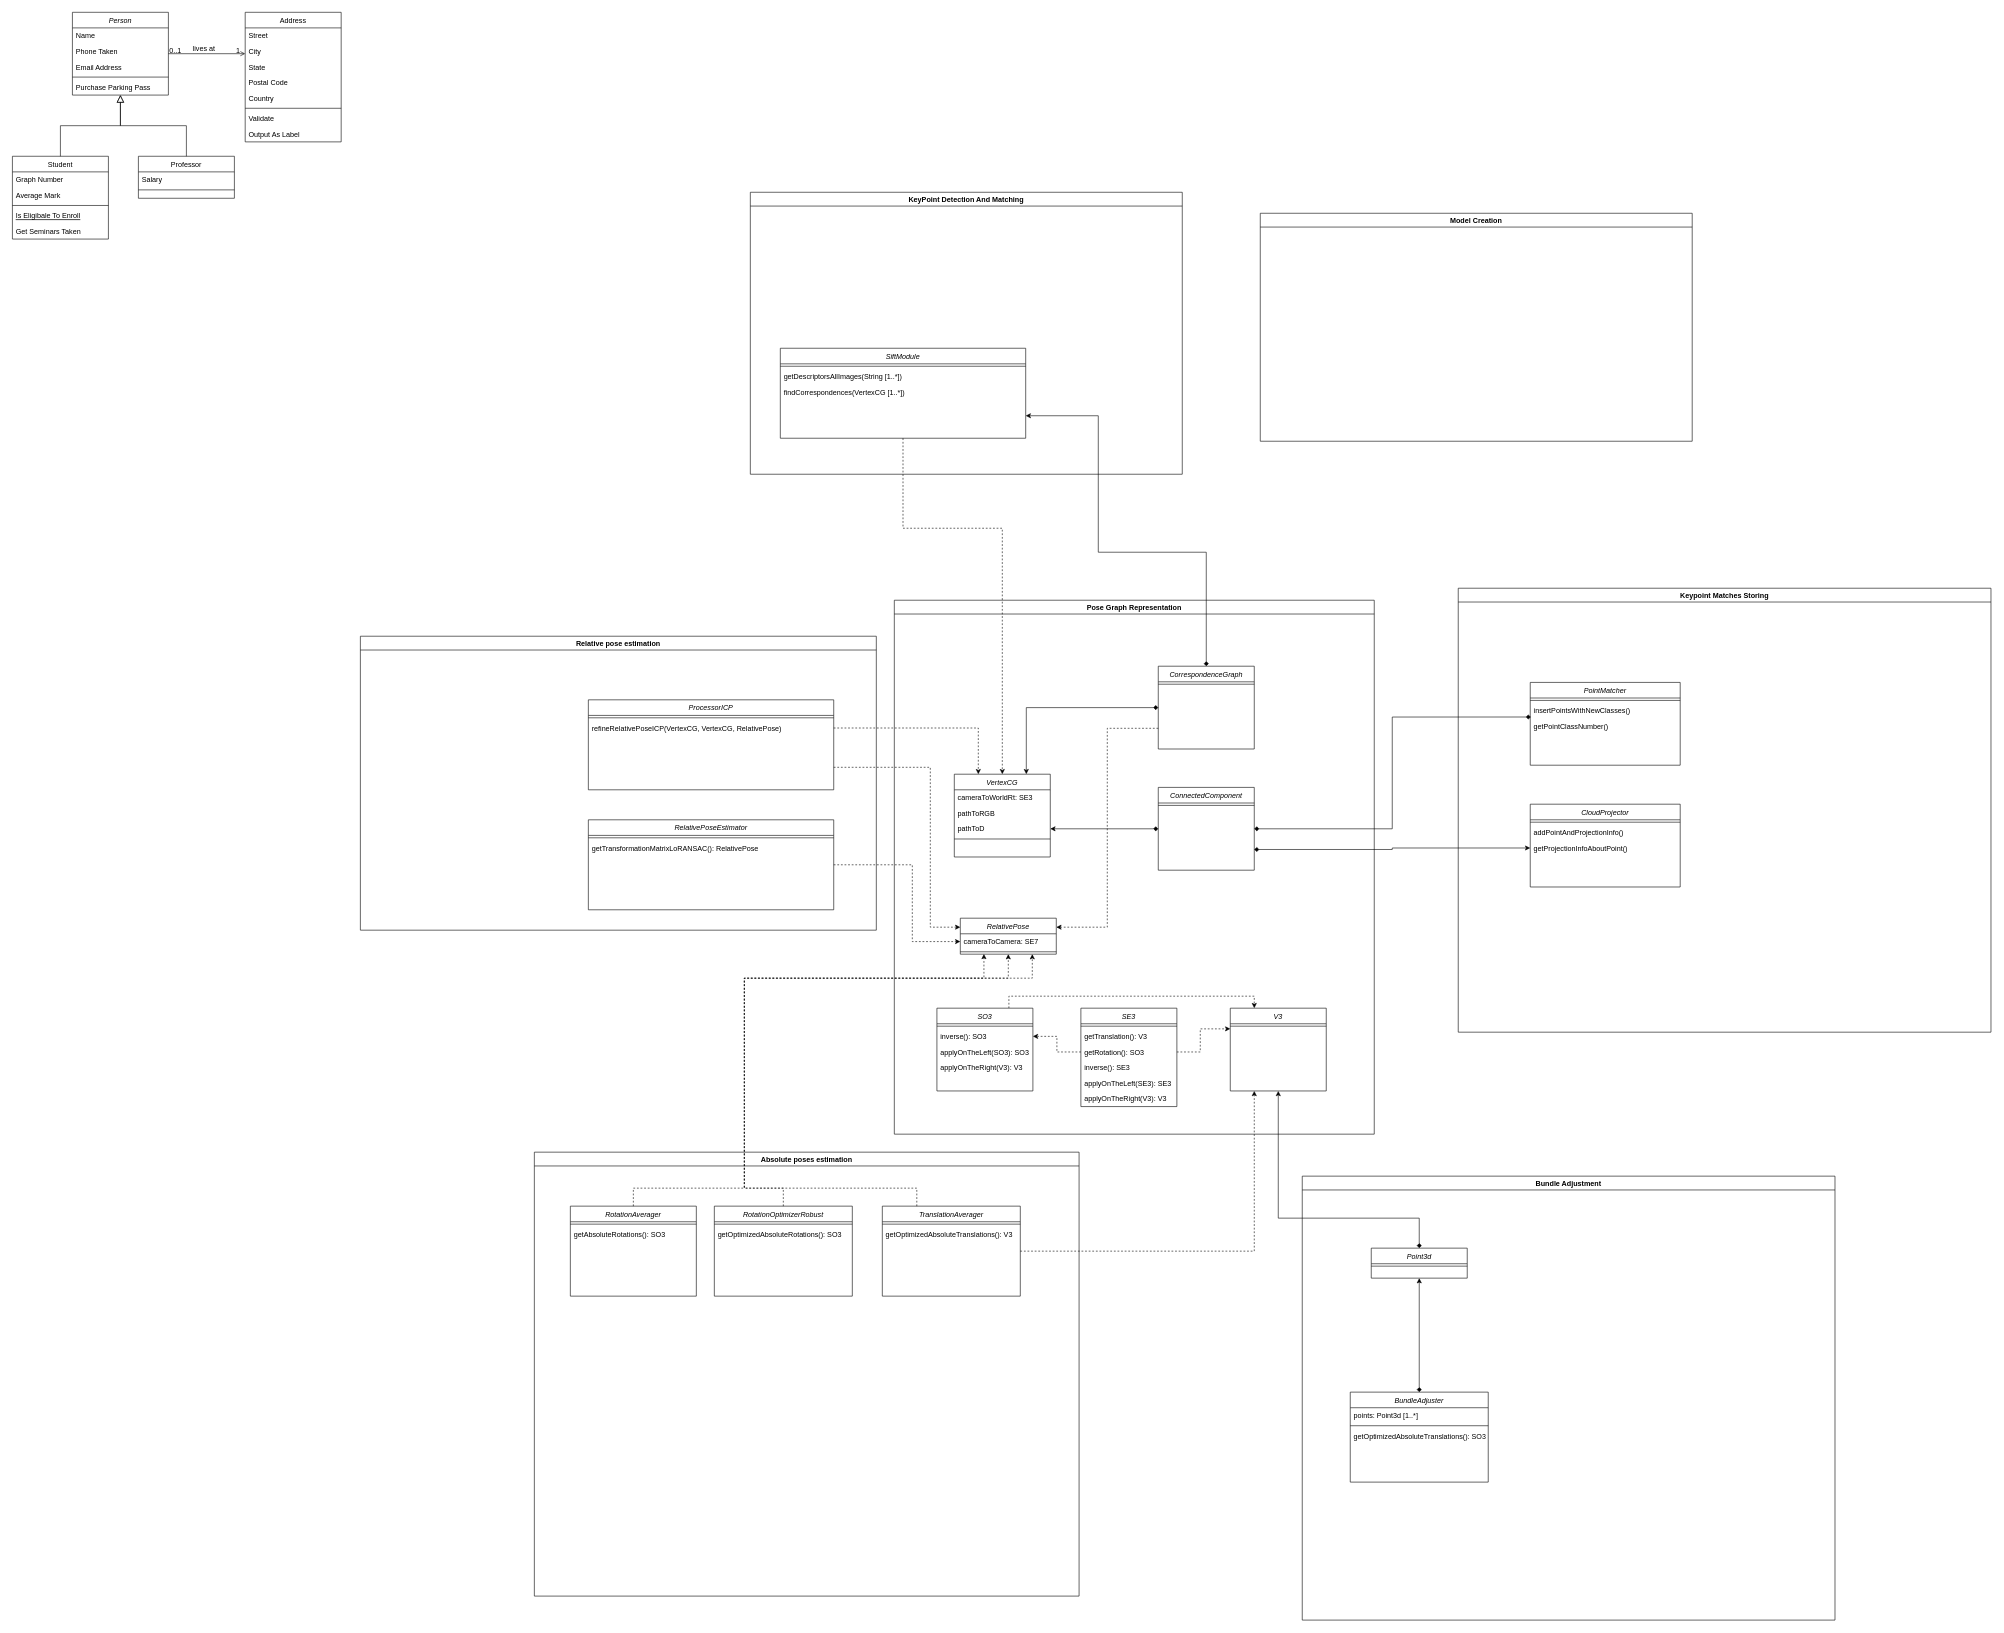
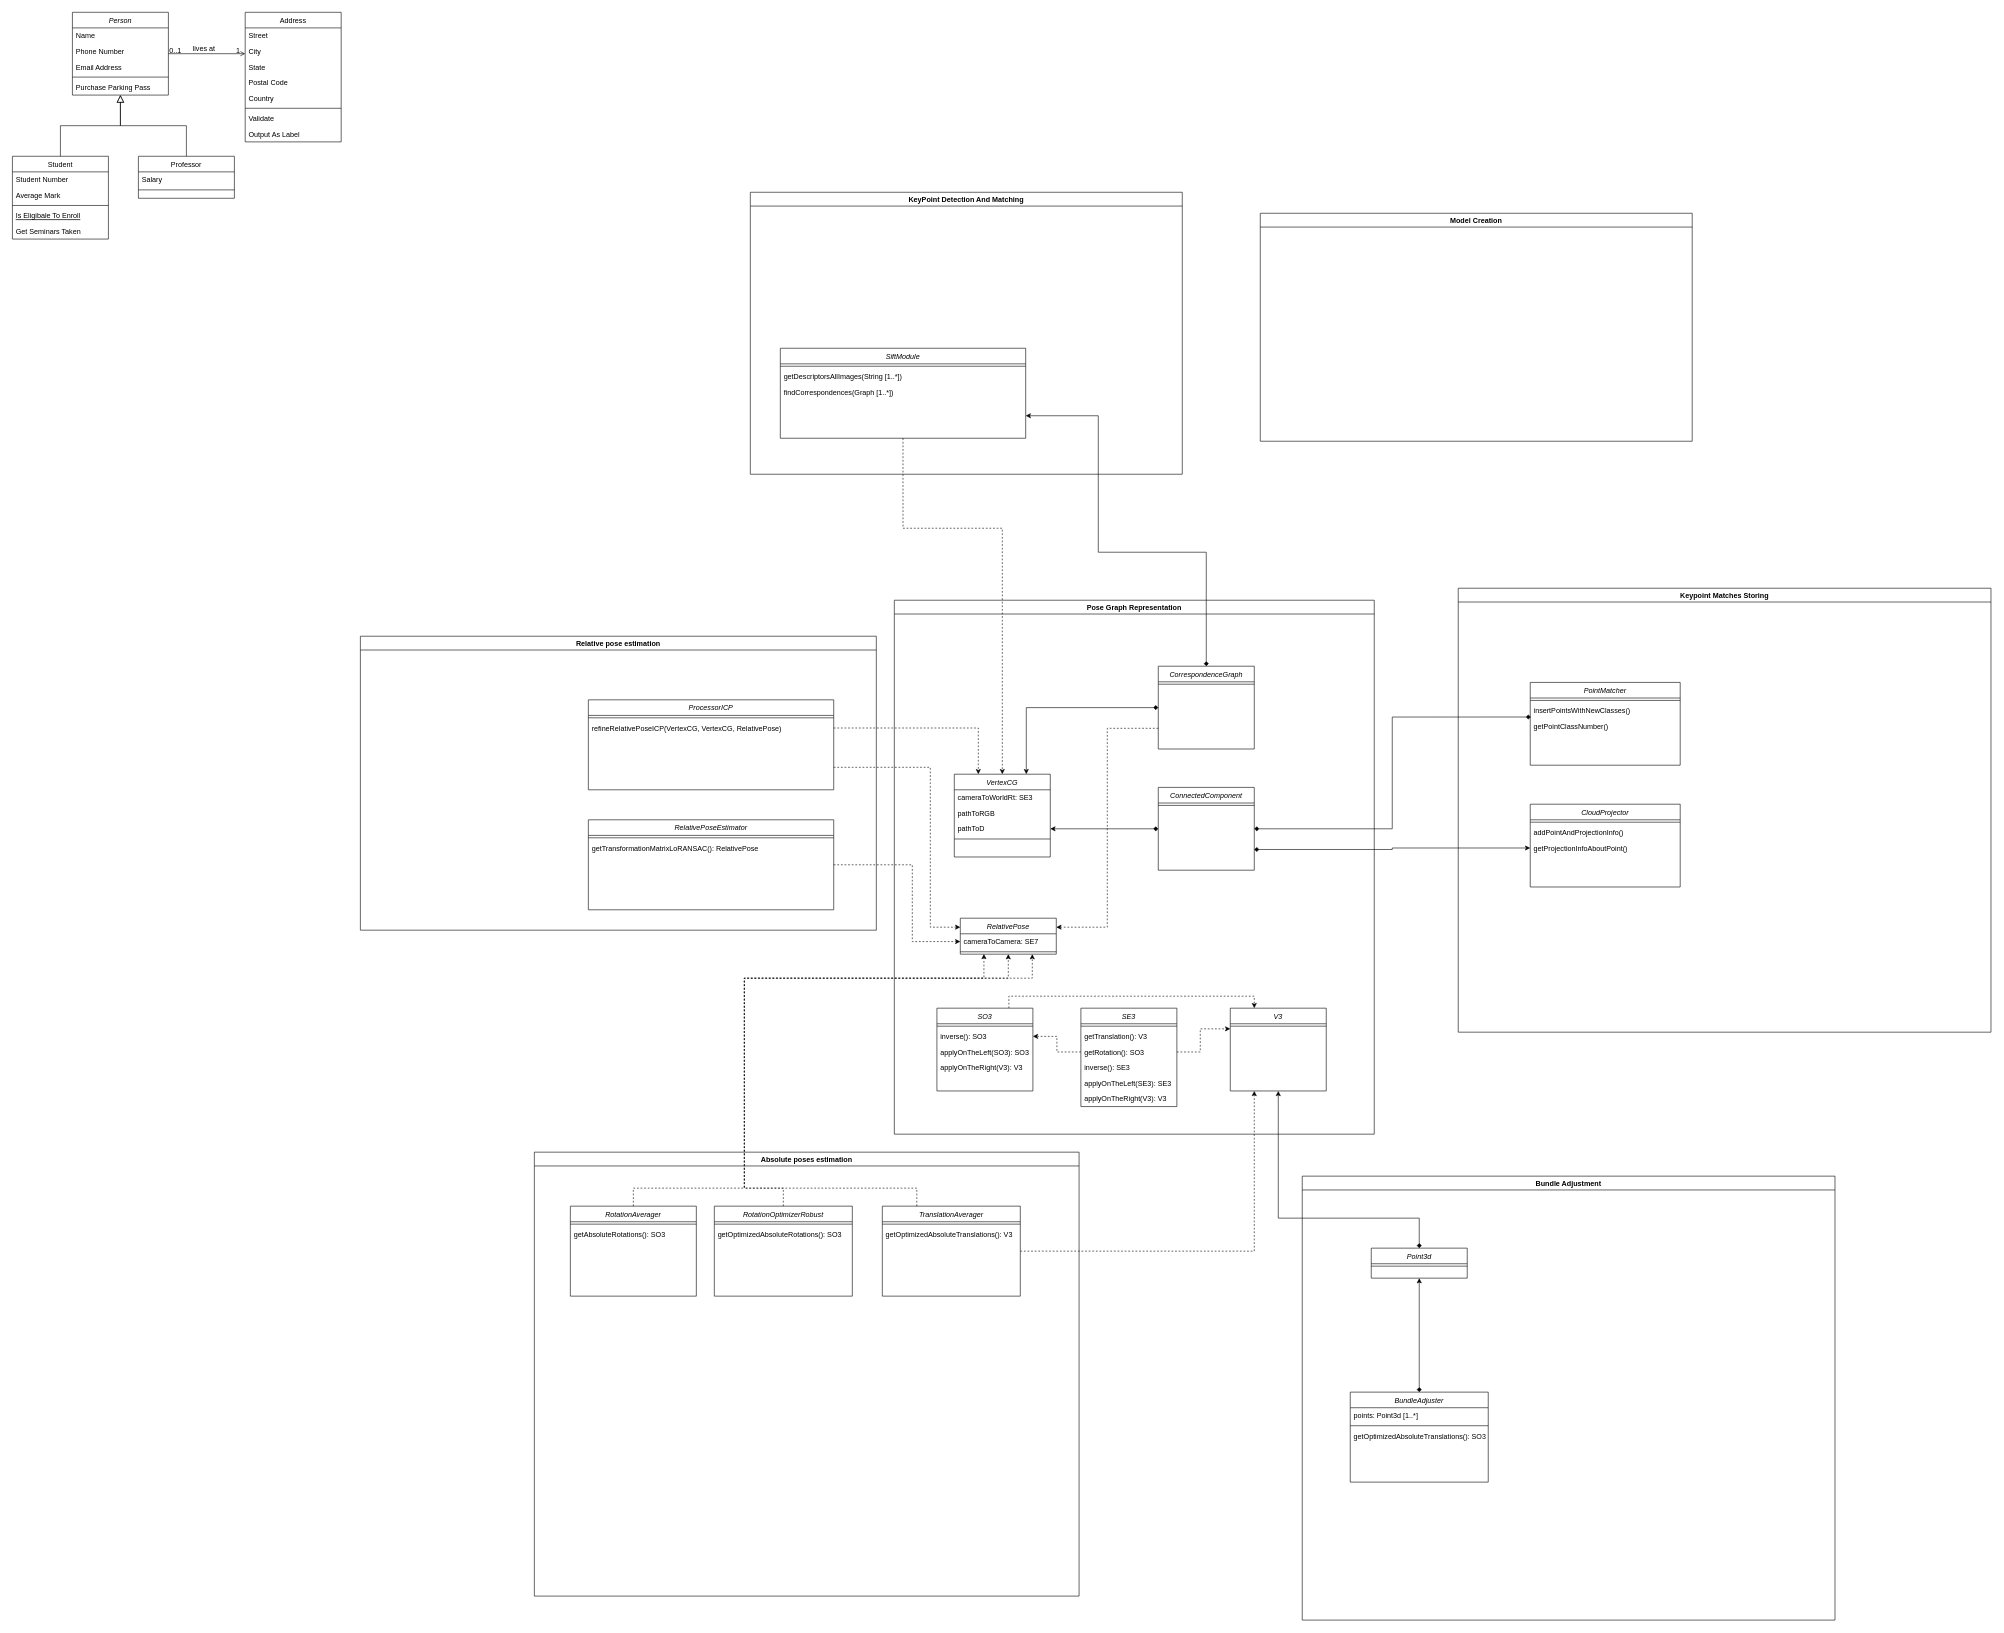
- <mxCell id="4" value="Phone Taken" style="text;align=left;verticalAlign=top;spacingLeft=4;spacingRight=4;overflow=hidden;rotatable=0;points=[[0,0.5],[1,0.5]];portConstraint=eastwest;rounded=0;shadow=0;html=0;" parent="2" vertex="1"><mxGeometry y="52" width="160" height="26" as="geometry" /></mxCell>
+ <mxCell id="4" value="Phone Number" style="text;align=left;verticalAlign=top;spacingLeft=4;spacingRight=4;overflow=hidden;rotatable=0;points=[[0,0.5],[1,0.5]];portConstraint=eastwest;rounded=0;shadow=0;html=0;" parent="2" vertex="1"><mxGeometry y="52" width="160" height="26" as="geometry" /></mxCell>
- <mxCell id="9" value="Graph Number" style="text;align=left;verticalAlign=top;spacingLeft=4;spacingRight=4;overflow=hidden;rotatable=0;points=[[0,0.5],[1,0.5]];portConstraint=eastwest;" parent="8" vertex="1"><mxGeometry y="26" width="160" height="26" as="geometry" /></mxCell>
+ <mxCell id="9" value="Student Number" style="text;align=left;verticalAlign=top;spacingLeft=4;spacingRight=4;overflow=hidden;rotatable=0;points=[[0,0.5],[1,0.5]];portConstraint=eastwest;" parent="8" vertex="1"><mxGeometry y="26" width="160" height="26" as="geometry" /></mxCell>
- <mxCell id="109" value="findCorrespondences(VertexCG [1..*])" style="text;align=left;verticalAlign=top;spacingLeft=4;spacingRight=4;overflow=hidden;rotatable=0;points=[[0,0.5],[1,0.5]];portConstraint=eastwest;rounded=0;shadow=0;html=0;" vertex="1" parent="106"><mxGeometry y="60" width="409" height="26" as="geometry" /></mxCell>
+ <mxCell id="109" value="findCorrespondences(Graph [1..*])" style="text;align=left;verticalAlign=top;spacingLeft=4;spacingRight=4;overflow=hidden;rotatable=0;points=[[0,0.5],[1,0.5]];portConstraint=eastwest;rounded=0;shadow=0;html=0;" vertex="1" parent="106"><mxGeometry y="60" width="409" height="26" as="geometry" /></mxCell>
